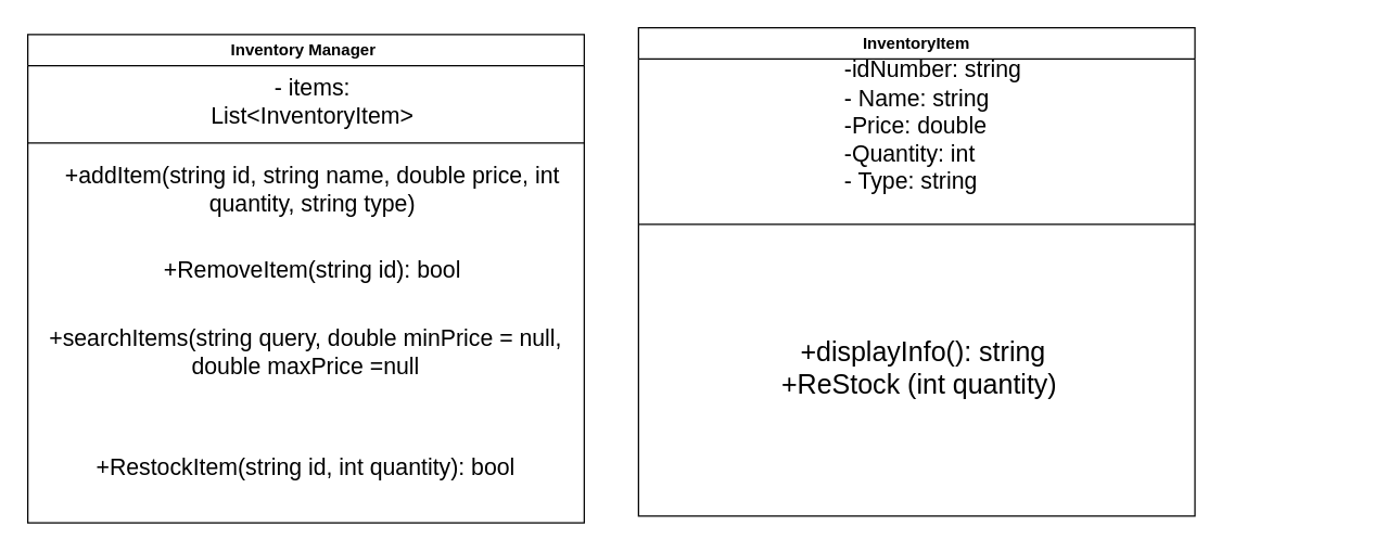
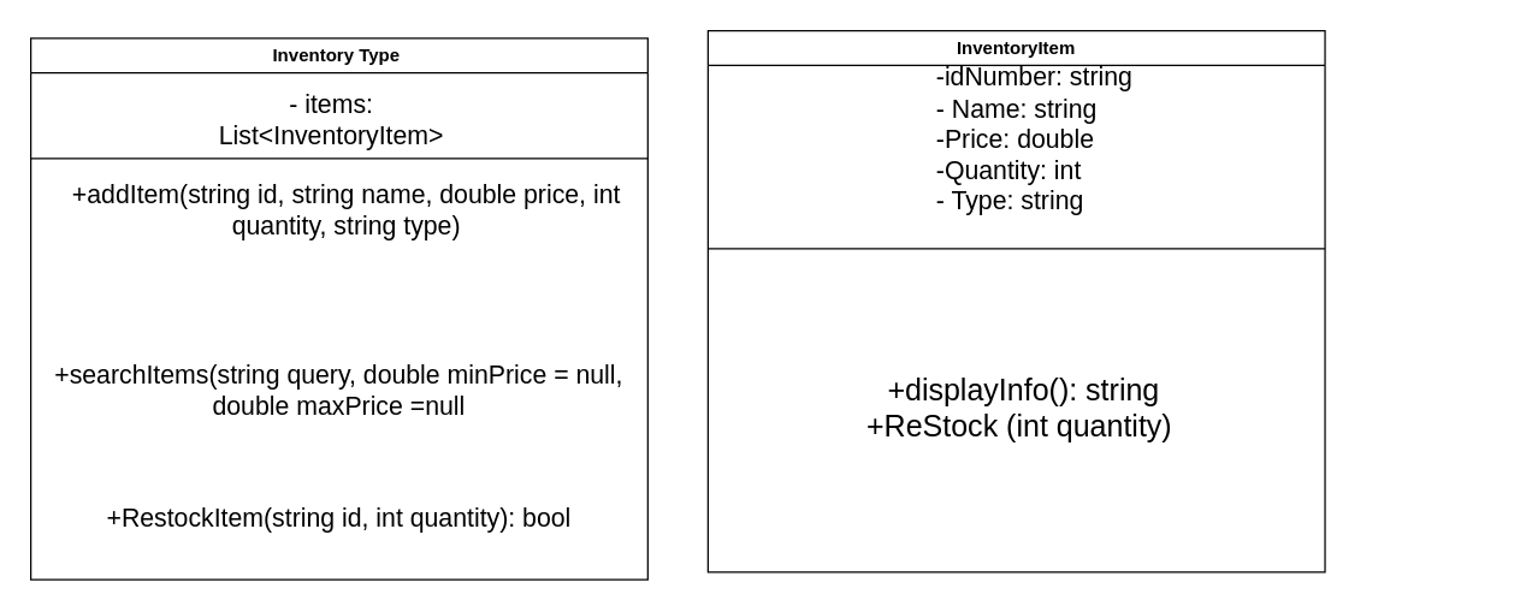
- <mxCell id="2" value="Inventory Manager&amp;nbsp;" style="swimlane;whiteSpace=wrap;html=1;" vertex="1" parent="1"><mxGeometry x="20" y="25" width="410" height="360" as="geometry" /></mxCell>
+ <mxCell id="2" value="Inventory Type&amp;nbsp;" style="swimlane;whiteSpace=wrap;html=1;" vertex="1" parent="1"><mxGeometry x="20" y="25" width="410" height="360" as="geometry" /></mxCell>
- <mxCell id="4" value="&lt;font style=&quot;font-size: 17px;&quot;&gt;- items: List&amp;lt;InventoryItem&amp;gt;&lt;/font&gt;" style="text;strokeColor=none;align=center;fillColor=none;html=1;verticalAlign=middle;whiteSpace=wrap;rounded=0;" vertex="1" parent="2"><mxGeometry x="115" y="35" width="190" height="30" as="geometry" /></mxCell>
+ <mxCell id="4" value="&lt;font style=&quot;font-size: 17px;&quot;&gt;- items: List&amp;lt;InventoryItem&amp;gt;&lt;/font&gt;" style="text;strokeColor=none;align=center;fillColor=none;html=1;verticalAlign=middle;whiteSpace=wrap;rounded=0;" vertex="1" parent="2"><mxGeometry x="105" y="40" width="190" height="30" as="geometry" /></mxCell>
- <mxCell id="6" value="&lt;span style=&quot;font-size: 17px;&quot;&gt;+RemoveItem(string id): bool&lt;/span&gt;" style="text;strokeColor=none;align=center;fillColor=none;html=1;verticalAlign=middle;whiteSpace=wrap;rounded=0;strokeWidth=10;" vertex="1" parent="2"><mxGeometry x="10" y="160" width="400" height="30" as="geometry" /></mxCell>
